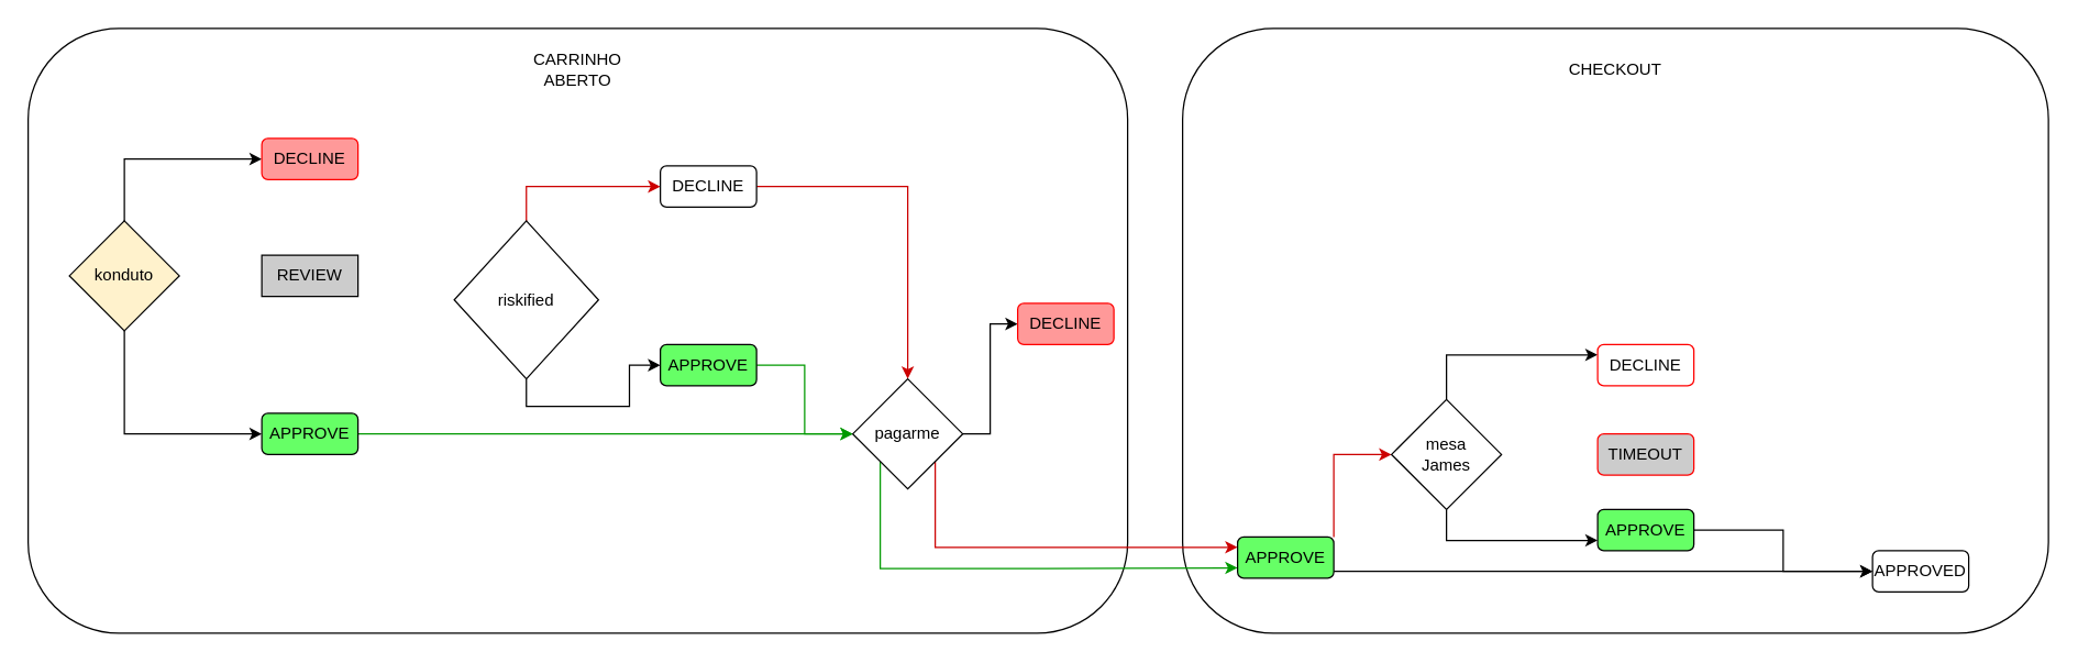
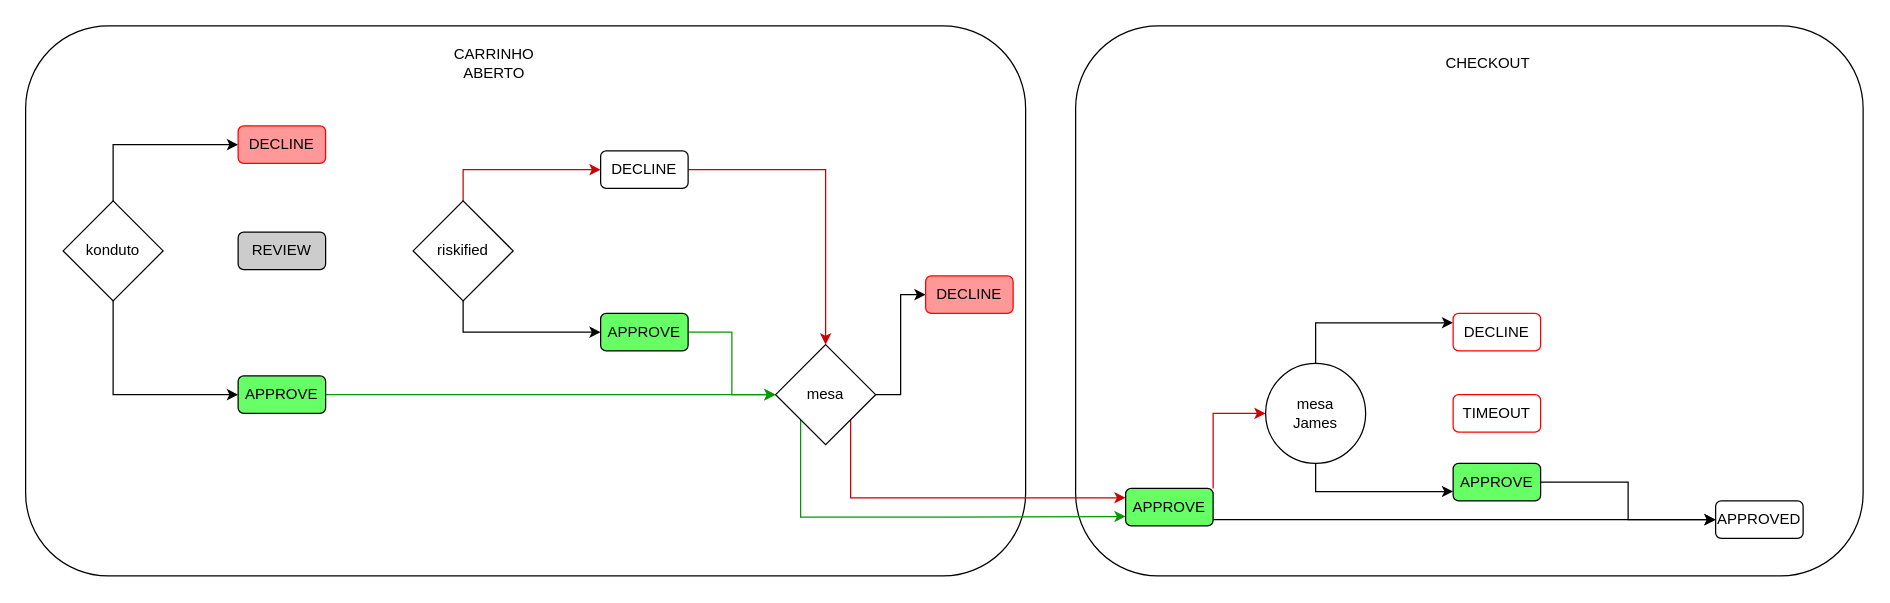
- <mxCell id="34" value="CARRINHO ABERTO" style="text;html=1;strokeColor=none;fillColor=none;align=center;verticalAlign=middle;whiteSpace=wrap;rounded=0;" vertex="1" parent="1"><mxGeometry x="400" y="40" width="40" height="20" as="geometry" /></mxCell>
+ <mxCell id="34" value="CARRINHO ABERTO" style="text;html=1;strokeColor=none;fillColor=none;align=center;verticalAlign=middle;whiteSpace=wrap;rounded=0;" vertex="1" parent="1"><mxGeometry x="375" y="40" width="40" height="20" as="geometry" /></mxCell>
- <mxCell id="35" value="CHECKOUT" style="text;html=1;strokeColor=none;fillColor=none;align=center;verticalAlign=middle;whiteSpace=wrap;rounded=0;" vertex="1" parent="1"><mxGeometry x="1155" y="40" width="40" height="20" as="geometry" /></mxCell>
+ <mxCell id="35" value="CHECKOUT" style="text;html=1;strokeColor=none;fillColor=none;align=center;verticalAlign=middle;whiteSpace=wrap;rounded=0;" vertex="1" parent="1"><mxGeometry x="1170" y="40" width="40" height="20" as="geometry" /></mxCell>
- <mxCell id="6" value="konduto" style="rhombus;whiteSpace=wrap;html=1;fillColor=#fff2cc;" parent="1" vertex="1"><mxGeometry x="50" y="160" width="80" height="80" as="geometry" /></mxCell>
+ <mxCell id="6" value="konduto" style="rhombus;whiteSpace=wrap;html=1;" parent="1" vertex="1"><mxGeometry x="50" y="160" width="80" height="80" as="geometry" /></mxCell>
- <mxCell id="10" value="REVIEW" style="whiteSpace=wrap;html=1;fillColor=#CCCCCC;rounded=0;" parent="1" vertex="1"><mxGeometry x="190" y="185" width="70" height="30" as="geometry" /></mxCell>
+ <mxCell id="10" value="REVIEW" style="rounded=1;whiteSpace=wrap;html=1;fillColor=#CCCCCC;" parent="1" vertex="1"><mxGeometry x="190" y="185" width="70" height="30" as="geometry" /></mxCell>
- <mxCell id="13" value="riskified" style="rhombus;whiteSpace=wrap;html=1;" parent="1" vertex="1"><mxGeometry x="330" y="160" width="105" height="115" as="geometry" /></mxCell>
+ <mxCell id="13" value="riskified" style="rhombus;whiteSpace=wrap;html=1;" parent="1" vertex="1"><mxGeometry x="330" y="160" width="80" height="80" as="geometry" /></mxCell>
- <mxCell id="21" value="pagarme" style="rhombus;whiteSpace=wrap;html=1;" parent="1" vertex="1"><mxGeometry x="620" y="275" width="80" height="80" as="geometry" /></mxCell>
+ <mxCell id="21" value="mesa" style="rhombus;whiteSpace=wrap;html=1;" parent="1" vertex="1"><mxGeometry x="620" y="275" width="80" height="80" as="geometry" /></mxCell>
- <mxCell id="28" value="mesa&lt;br&gt;James" style="rhombus;whiteSpace=wrap;html=1;" vertex="1" parent="1"><mxGeometry x="1012" y="290" width="80" height="80" as="geometry" /></mxCell>
+ <mxCell id="28" value="mesa&lt;br&gt;James" style="ellipse;whiteSpace=wrap;html=1;" vertex="1" parent="1"><mxGeometry x="1012" y="290" width="80" height="80" as="geometry" /></mxCell>
- <mxCell id="30" value="TIMEOUT" style="rounded=1;whiteSpace=wrap;html=1;strokeColor=#FF0000;fillColor=#cccccc;" vertex="1" parent="1"><mxGeometry x="1162" y="315" width="70" height="30" as="geometry" /></mxCell>
+ <mxCell id="30" value="TIMEOUT" style="rounded=1;whiteSpace=wrap;html=1;strokeColor=#FF0000;fillColor=#FFFFFF;" vertex="1" parent="1"><mxGeometry x="1162" y="315" width="70" height="30" as="geometry" /></mxCell>
- <mxCell id="33" value="APPROVED" style="rounded=1;whiteSpace=wrap;html=1;strokeColor=#000000;fillColor=#FFFFFF;" vertex="1" parent="1"><mxGeometry x="1362" y="400" width="70" height="30" as="geometry" /></mxCell>
+ <mxCell id="33" value="APPROVED" style="rounded=1;whiteSpace=wrap;html=1;strokeColor=#000000;fillColor=#FFFFFF;" vertex="1" parent="1"><mxGeometry x="1372" y="400" width="70" height="30" as="geometry" /></mxCell>
